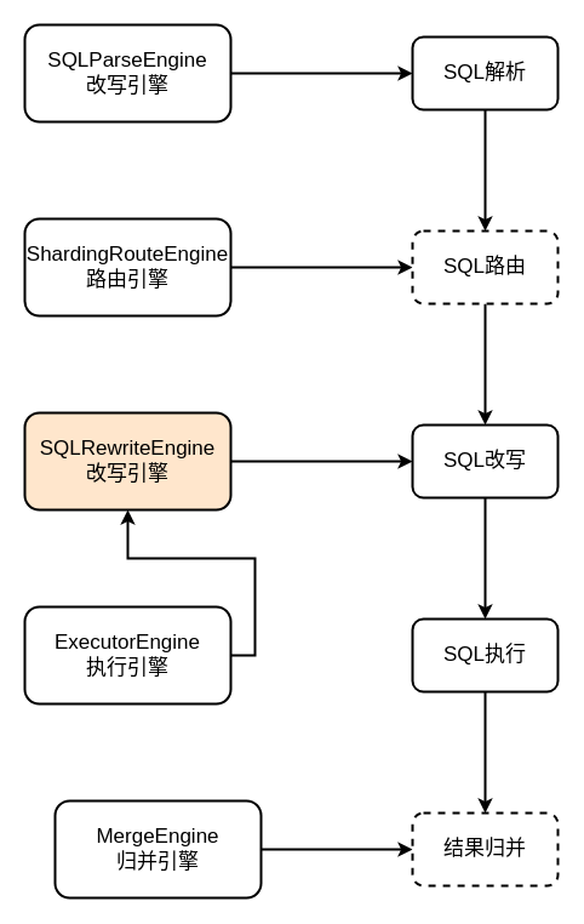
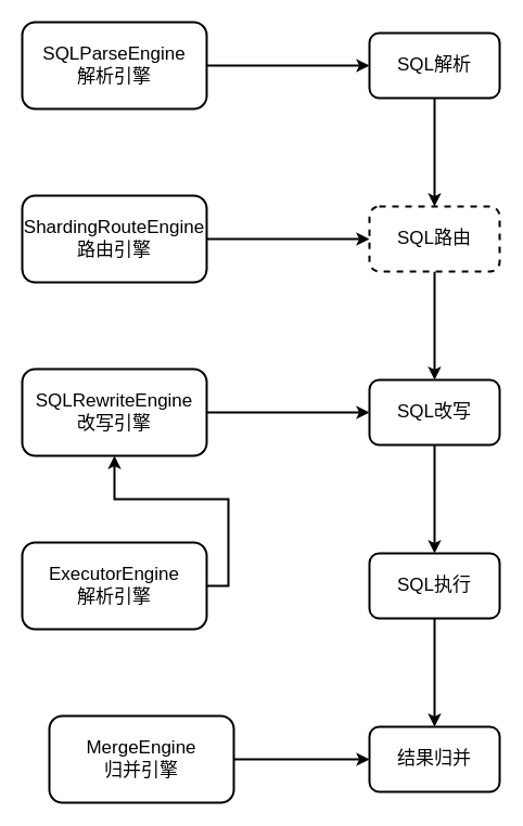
- <mxCell id="3" value="SQLParseEngine&lt;div style=&quot;font-size: 17px;&quot;&gt;改写引擎&lt;/div&gt;" style="rounded=1;whiteSpace=wrap;html=1;fontSize=17;strokeWidth=2;" vertex="1" parent="1"><mxGeometry x="20" y="20" width="170" height="80" as="geometry" /></mxCell>
+ <mxCell id="3" value="SQLParseEngine&lt;div style=&quot;font-size: 17px;&quot;&gt;解析引擎&lt;/div&gt;" style="rounded=1;whiteSpace=wrap;html=1;fontSize=17;strokeWidth=2;" vertex="1" parent="1"><mxGeometry x="20" y="20" width="170" height="80" as="geometry" /></mxCell>
- <mxCell id="7" value="SQLRewriteEngine&lt;div style=&quot;font-size: 17px;&quot;&gt;改写引擎&lt;/div&gt;" style="rounded=1;whiteSpace=wrap;html=1;fontSize=17;strokeWidth=2;fillColor=#ffe6cc;" vertex="1" parent="1"><mxGeometry x="20" y="340" width="170" height="80" as="geometry" /></mxCell>
+ <mxCell id="7" value="SQLRewriteEngine&lt;div style=&quot;font-size: 17px;&quot;&gt;改写引擎&lt;/div&gt;" style="rounded=1;whiteSpace=wrap;html=1;fontSize=17;strokeWidth=2;" vertex="1" parent="1"><mxGeometry x="20" y="340" width="170" height="80" as="geometry" /></mxCell>
- <mxCell id="9" value="ExecutorEngine&lt;div style=&quot;font-size: 17px;&quot;&gt;执行引擎&lt;/div&gt;" style="rounded=1;whiteSpace=wrap;html=1;fontSize=17;strokeWidth=2;" vertex="1" parent="1"><mxGeometry x="20" y="500" width="170" height="80" as="geometry" /></mxCell>
+ <mxCell id="9" value="ExecutorEngine&lt;div style=&quot;font-size: 17px;&quot;&gt;解析引擎&lt;/div&gt;" style="rounded=1;whiteSpace=wrap;html=1;fontSize=17;strokeWidth=2;" vertex="1" parent="1"><mxGeometry x="20" y="500" width="170" height="80" as="geometry" /></mxCell>
- <mxCell id="20" value="结果归并" style="rounded=1;whiteSpace=wrap;html=1;fontSize=17;strokeWidth=2;dashed=1;" vertex="1" parent="1"><mxGeometry x="340" y="670" width="120" height="60" as="geometry" /></mxCell>
+ <mxCell id="20" value="结果归并" style="rounded=1;whiteSpace=wrap;html=1;fontSize=17;strokeWidth=2;" vertex="1" parent="1"><mxGeometry x="340" y="670" width="120" height="60" as="geometry" /></mxCell>
